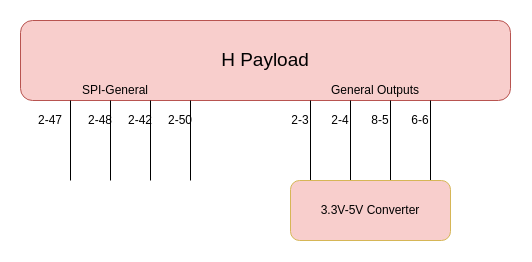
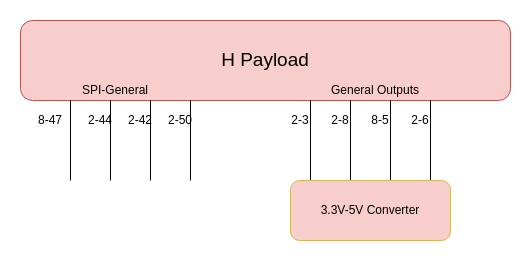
- <mxCell id="7" value="2-47" style="text;html=1;strokeColor=none;fillColor=none;align=center;verticalAlign=middle;whiteSpace=wrap;rounded=0;" vertex="1" parent="1"><mxGeometry x="30" y="110" width="40" height="20" as="geometry" /></mxCell>
+ <mxCell id="7" value="8-47" style="text;html=1;strokeColor=none;fillColor=none;align=center;verticalAlign=middle;whiteSpace=wrap;rounded=0;" vertex="1" parent="1"><mxGeometry x="30" y="110" width="40" height="20" as="geometry" /></mxCell>
- <mxCell id="8" value="2-48" style="text;html=1;strokeColor=none;fillColor=none;align=center;verticalAlign=middle;whiteSpace=wrap;rounded=0;" vertex="1" parent="1"><mxGeometry x="80" y="110" width="40" height="20" as="geometry" /></mxCell>
+ <mxCell id="8" value="2-44" style="text;html=1;strokeColor=none;fillColor=none;align=center;verticalAlign=middle;whiteSpace=wrap;rounded=0;" vertex="1" parent="1"><mxGeometry x="80" y="110" width="40" height="20" as="geometry" /></mxCell>
- <mxCell id="17" value="2-4" style="text;html=1;strokeColor=none;fillColor=none;align=center;verticalAlign=middle;whiteSpace=wrap;rounded=0;" vertex="1" parent="1"><mxGeometry x="320" y="110" width="40" height="20" as="geometry" /></mxCell>
+ <mxCell id="17" value="2-8" style="text;html=1;strokeColor=none;fillColor=none;align=center;verticalAlign=middle;whiteSpace=wrap;rounded=0;" vertex="1" parent="1"><mxGeometry x="320" y="110" width="40" height="20" as="geometry" /></mxCell>
- <mxCell id="19" value="6-6" style="text;html=1;strokeColor=none;fillColor=none;align=center;verticalAlign=middle;whiteSpace=wrap;rounded=0;" vertex="1" parent="1"><mxGeometry x="400" y="110" width="40" height="20" as="geometry" /></mxCell>
+ <mxCell id="19" value="2-6" style="text;html=1;strokeColor=none;fillColor=none;align=center;verticalAlign=middle;whiteSpace=wrap;rounded=0;" vertex="1" parent="1"><mxGeometry x="400" y="110" width="40" height="20" as="geometry" /></mxCell>
